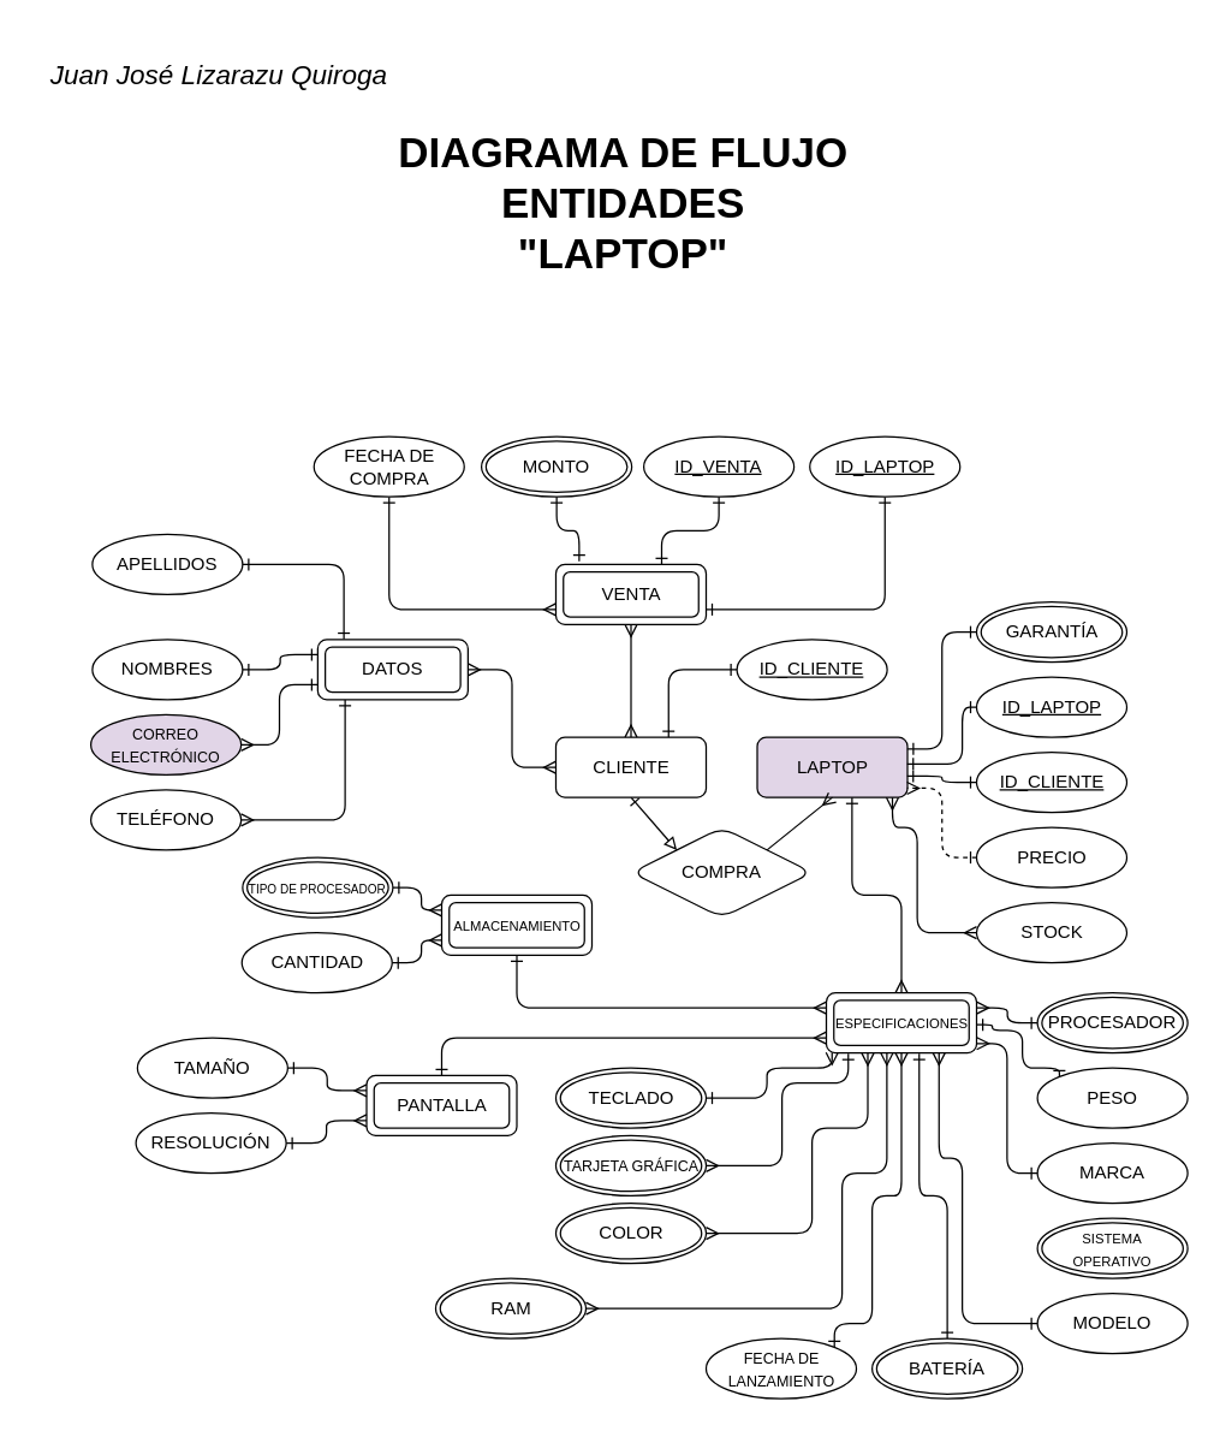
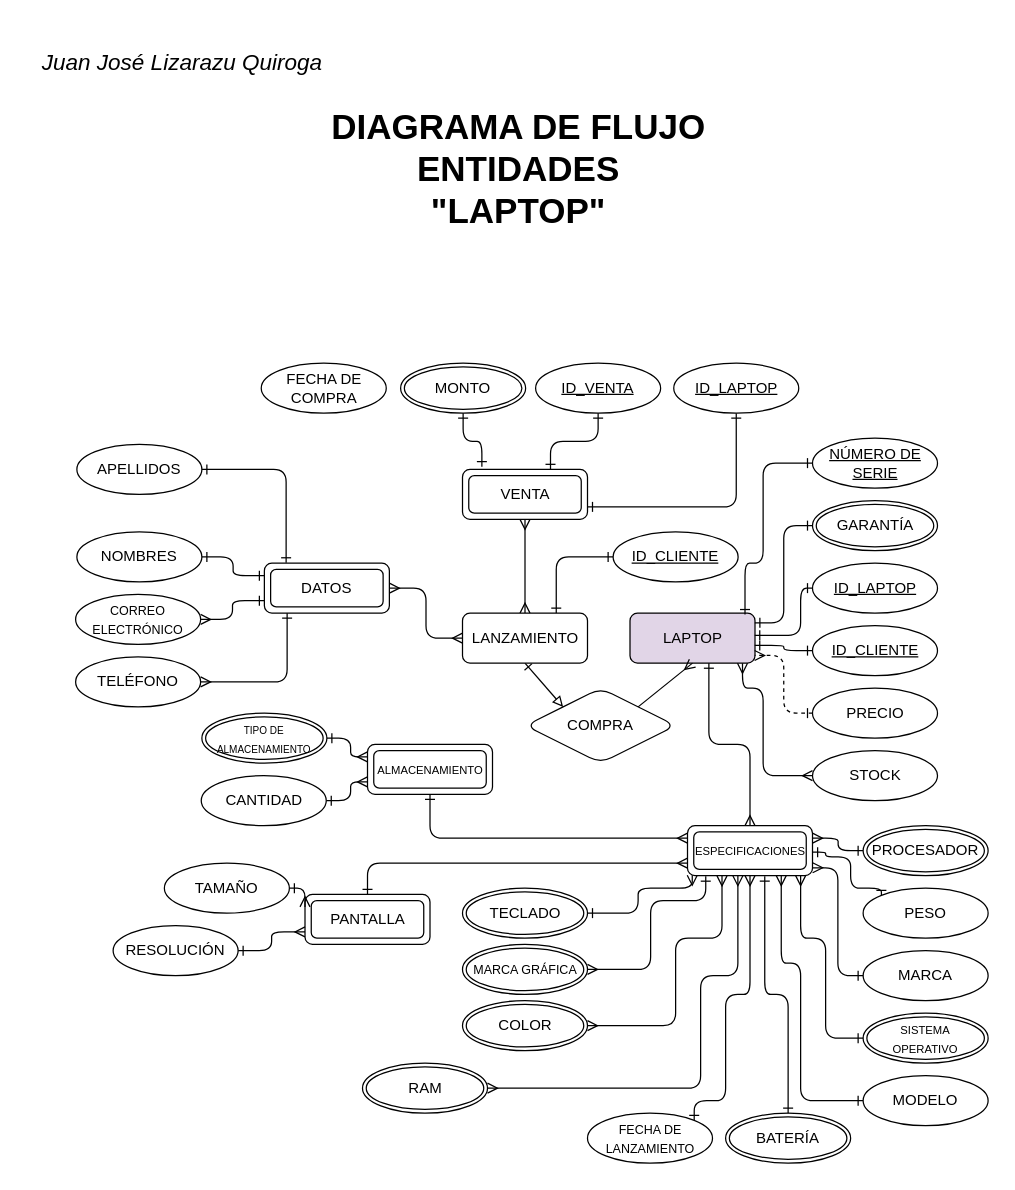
+ <mxCell id="61" value="NÚMERO DE SERIE" style="ellipse;whiteSpace=wrap;html=1;align=center;fontStyle=4;rounded=1;" vertex="1" parent="1"><mxGeometry x="649.5" y="350" width="100" height="40" as="geometry" /></mxCell>
- <mxCell id="48" style="edgeStyle=orthogonalEdgeStyle;rounded=1;orthogonalLoop=1;jettySize=auto;html=1;exitX=0.5;exitY=1;exitDx=0;exitDy=0;entryX=0;entryY=0.75;entryDx=0;entryDy=0;endArrow=ERmany;endFill=0;startArrow=ERone;startFill=0;" edge="1" parent="1" source="49" target="47"><mxGeometry relative="1" as="geometry"><Array as="points"><mxPoint x="258" y="405" /></Array></mxGeometry></mxCell>
+ <mxCell id="74" style="edgeStyle=orthogonalEdgeStyle;rounded=1;orthogonalLoop=1;jettySize=auto;html=1;exitX=0;exitY=0.5;exitDx=0;exitDy=0;entryX=0.92;entryY=0.028;entryDx=0;entryDy=0;entryPerimeter=0;endArrow=ERone;endFill=0;startArrow=ERone;startFill=0;" edge="1" parent="1" source="61" target="2"><mxGeometry relative="1" as="geometry"><Array as="points"><mxPoint x="610" y="370" /><mxPoint x="610" y="450" /><mxPoint x="596" y="450" /></Array></mxGeometry></mxCell>
- <mxCell id="37" value="DATOS" style="shape=ext;margin=3;double=1;whiteSpace=wrap;html=1;align=center;rounded=1;" vertex="1" parent="1"><mxGeometry x="211" y="425" width="100" height="40" as="geometry" /></mxCell>
+ <mxCell id="37" value="DATOS" style="shape=ext;margin=3;double=1;whiteSpace=wrap;html=1;align=center;rounded=1;" vertex="1" parent="1"><mxGeometry x="211" y="450" width="100" height="40" as="geometry" /></mxCell>
- <mxCell id="40" value="&lt;font style=&quot;font-size: 10px;&quot;&gt;CORREO ELECTRÓNICO&lt;/font&gt;" style="ellipse;whiteSpace=wrap;html=1;align=center;rounded=1;fillColor=#e1d5e7;" vertex="1" parent="1"><mxGeometry x="60" y="475" width="100" height="40" as="geometry" /></mxCell>
+ <mxCell id="40" value="&lt;font style=&quot;font-size: 10px;&quot;&gt;CORREO ELECTRÓNICO&lt;/font&gt;" style="ellipse;whiteSpace=wrap;html=1;align=center;rounded=1;" vertex="1" parent="1"><mxGeometry x="60" y="475" width="100" height="40" as="geometry" /></mxCell>
- <mxCell id="7" value="CLIENTE" style="whiteSpace=wrap;html=1;align=center;rounded=1;" vertex="1" parent="1"><mxGeometry x="369.5" y="490" width="100" height="40" as="geometry" /></mxCell>
+ <mxCell id="7" value="LANZAMIENTO" style="whiteSpace=wrap;html=1;align=center;rounded=1;" vertex="1" parent="1"><mxGeometry x="369.5" y="490" width="100" height="40" as="geometry" /></mxCell>
- <mxCell id="53" value="&lt;font style=&quot;font-size: 8px;&quot;&gt;TIPO DE PROCESADOR&lt;/font&gt;" style="ellipse;shape=doubleEllipse;margin=3;whiteSpace=wrap;html=1;align=center;rounded=1;" vertex="1" parent="1"><mxGeometry x="161" y="570" width="100" height="40" as="geometry" /></mxCell>
+ <mxCell id="53" value="&lt;font style=&quot;font-size: 8px;&quot;&gt;TIPO DE ALMACENAMIENTO&lt;/font&gt;" style="ellipse;shape=doubleEllipse;margin=3;whiteSpace=wrap;html=1;align=center;rounded=1;" vertex="1" parent="1"><mxGeometry x="161" y="570" width="100" height="40" as="geometry" /></mxCell>
- <mxCell id="17" value="TAMAÑO" style="ellipse;whiteSpace=wrap;html=1;align=center;rounded=1;" vertex="1" parent="1"><mxGeometry x="91" y="690" width="100" height="40" as="geometry" /></mxCell>
+ <mxCell id="17" value="TAMAÑO" style="ellipse;whiteSpace=wrap;html=1;align=center;rounded=1;" vertex="1" parent="1"><mxGeometry x="131" y="690" width="100" height="40" as="geometry" /></mxCell>
+ <mxCell id="71" style="edgeStyle=orthogonalEdgeStyle;rounded=1;orthogonalLoop=1;jettySize=auto;html=1;exitX=0;exitY=0.5;exitDx=0;exitDy=0;entryX=0.905;entryY=1;entryDx=0;entryDy=0;entryPerimeter=0;endArrow=ERmany;endFill=0;startArrow=ERone;startFill=0;" edge="1" parent="1" source="32" target="26"><mxGeometry relative="1" as="geometry"><Array as="points"><mxPoint x="660" y="830" /><mxPoint x="660" y="750" /><mxPoint x="640" y="750" /></Array></mxGeometry></mxCell>
- <mxCell id="54" value="&lt;font style=&quot;font-size: 10px;&quot;&gt;TARJETA GRÁFICA&lt;/font&gt;" style="ellipse;shape=doubleEllipse;margin=3;whiteSpace=wrap;html=1;align=center;rounded=1;" vertex="1" parent="1"><mxGeometry x="369.5" y="755" width="100" height="40" as="geometry" /></mxCell>
+ <mxCell id="54" value="&lt;font style=&quot;font-size: 10px;&quot;&gt;MARCA GRÁFICA&lt;/font&gt;" style="ellipse;shape=doubleEllipse;margin=3;whiteSpace=wrap;html=1;align=center;rounded=1;" vertex="1" parent="1"><mxGeometry x="369.5" y="755" width="100" height="40" as="geometry" /></mxCell>
